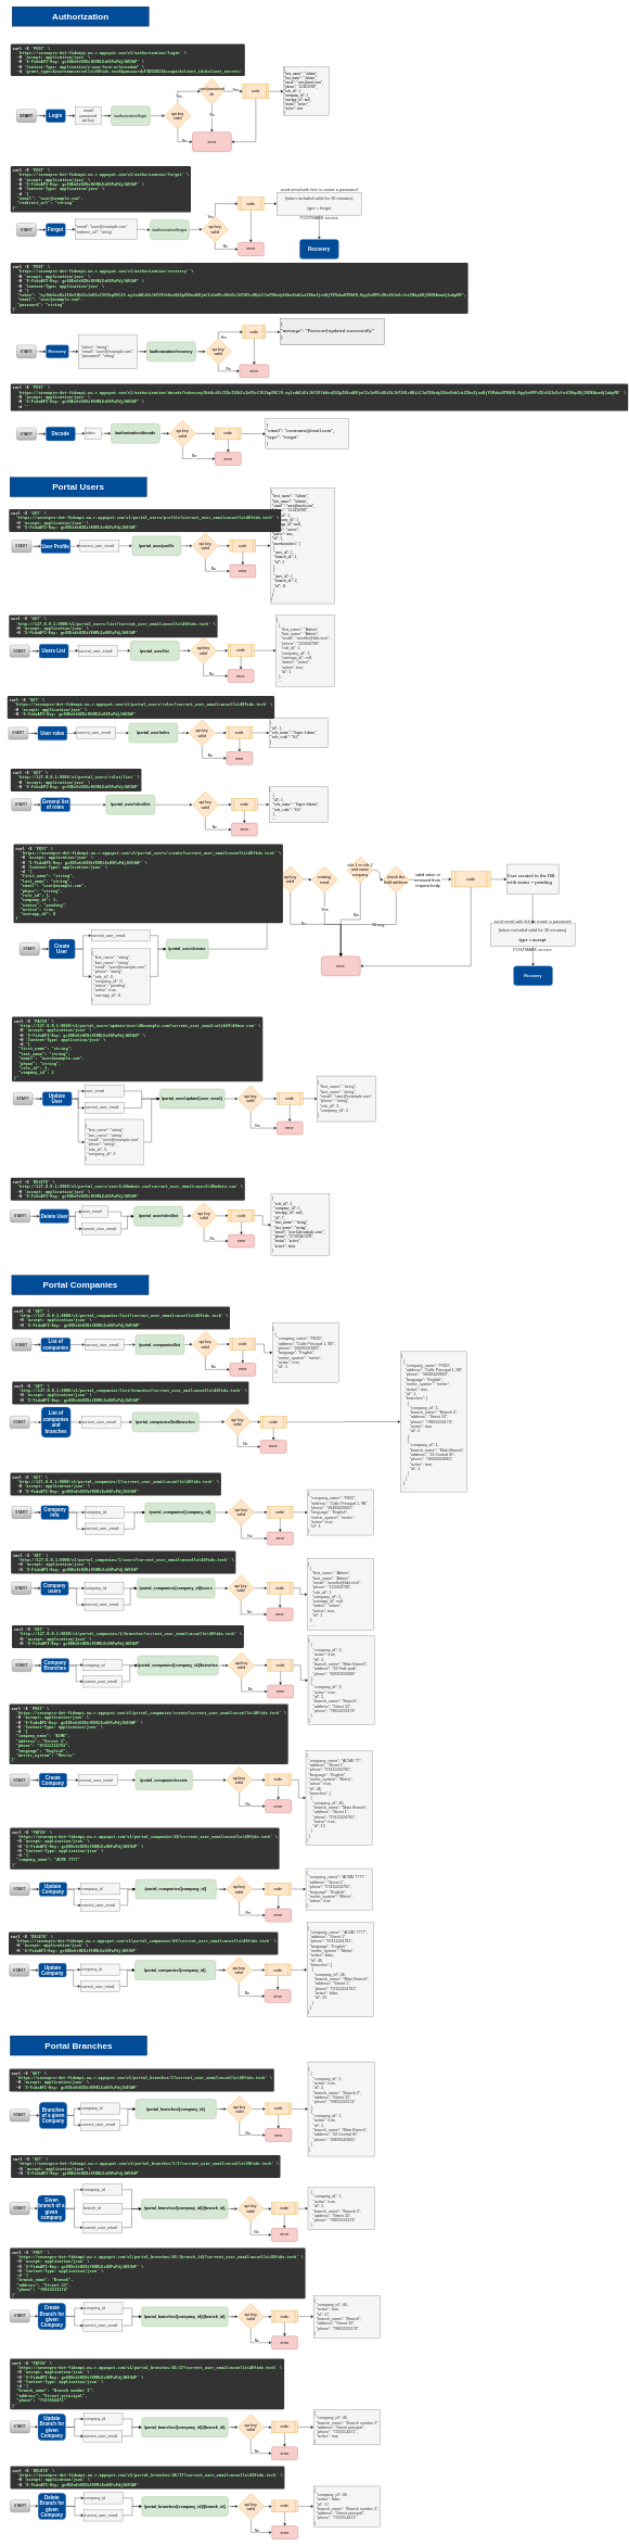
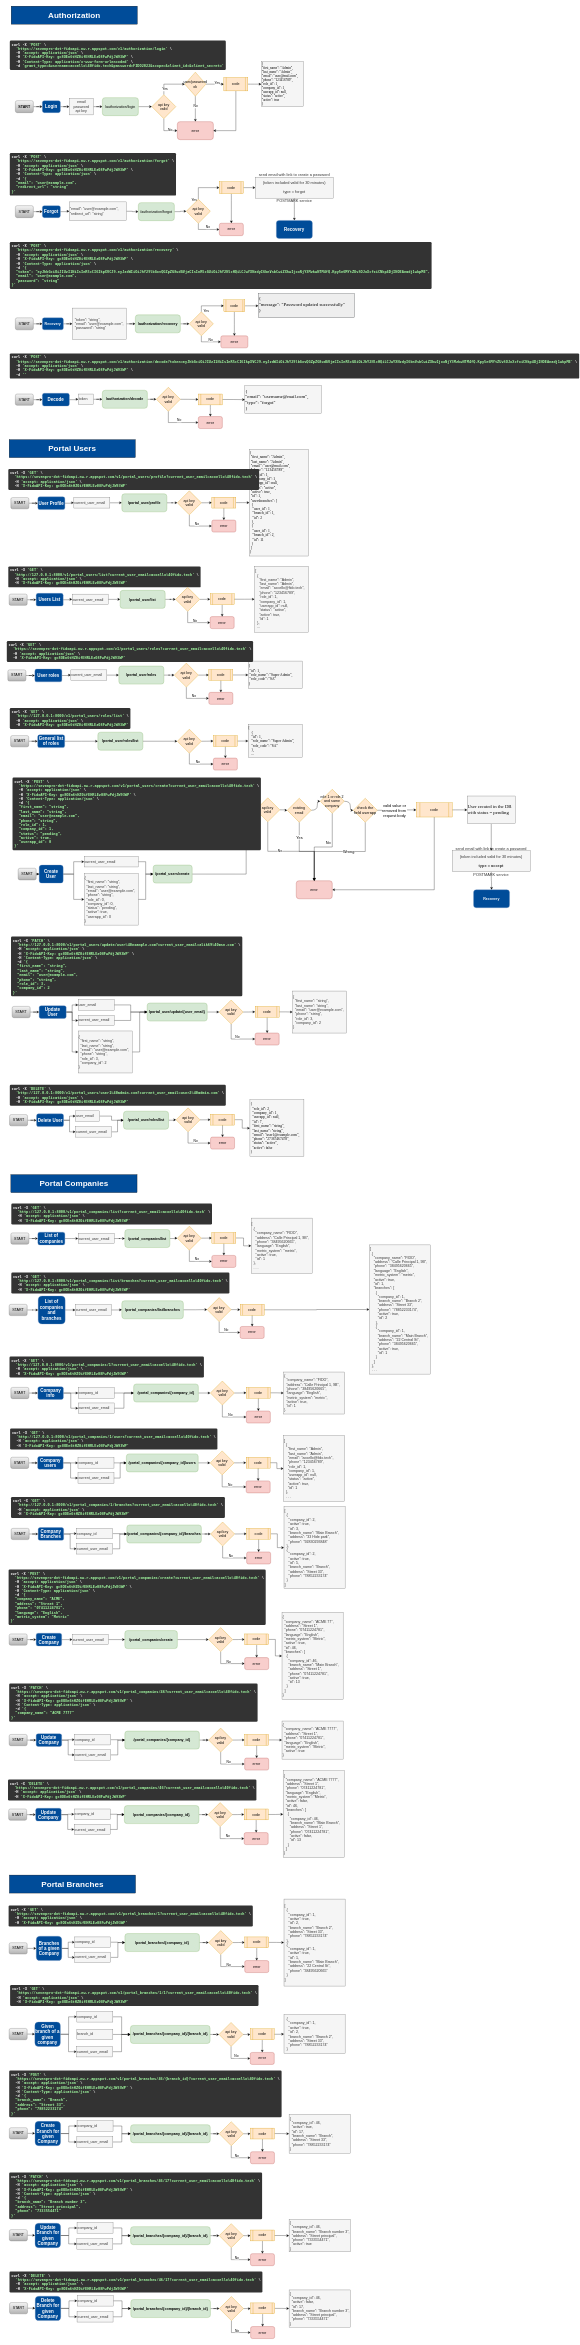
+ <mxCell id="98" value="" style="edgeStyle=orthogonalEdgeStyle;curved=1;rounded=0;orthogonalLoop=1;jettySize=auto;html=1;fontFamily=Helvetica;fontSize=13;" parent="1" source="99" target="103" edge="1"><mxGeometry relative="1" as="geometry" /></mxCell>
- <mxCell id="108" value="&lt;span style=&quot;font-size: 13px; text-align: left;&quot;&gt;check the field address&lt;/span&gt;" style="rhombus;whiteSpace=wrap;html=1;fillColor=#ffe6cc;strokeColor=#d79b00;" parent="1" vertex="1"><mxGeometry x="1176.38" y="2660.5" width="80" height="80" as="geometry" /></mxCell>
+ <mxCell id="108" value="&lt;span style=&quot;font-size: 13px; text-align: left;&quot;&gt;check the field userapp&lt;/span&gt;" style="rhombus;whiteSpace=wrap;html=1;fillColor=#ffe6cc;strokeColor=#d79b00;" parent="1" vertex="1"><mxGeometry x="1176.38" y="2660.5" width="80" height="80" as="geometry" /></mxCell>
- <mxCell id="81" value="Create User" style="rounded=1;whiteSpace=wrap;html=1;fillColor=#004C99;strokeColor=#6c8ebf;fontStyle=1;fontSize=15;fontColor=#FFFFFF;" parent="1" vertex="1"><mxGeometry x="149.38" y="2883.25" width="80" height="60" as="geometry" /></mxCell>
+ <mxCell id="81" value="Create User" style="rounded=1;whiteSpace=wrap;html=1;fillColor=#004C99;strokeColor=#6c8ebf;fontStyle=1;fontSize=15;fontColor=#FFFFFF;" parent="1" vertex="1"><mxGeometry x="129.38" y="2883.25" width="80" height="60" as="geometry" /></mxCell>
